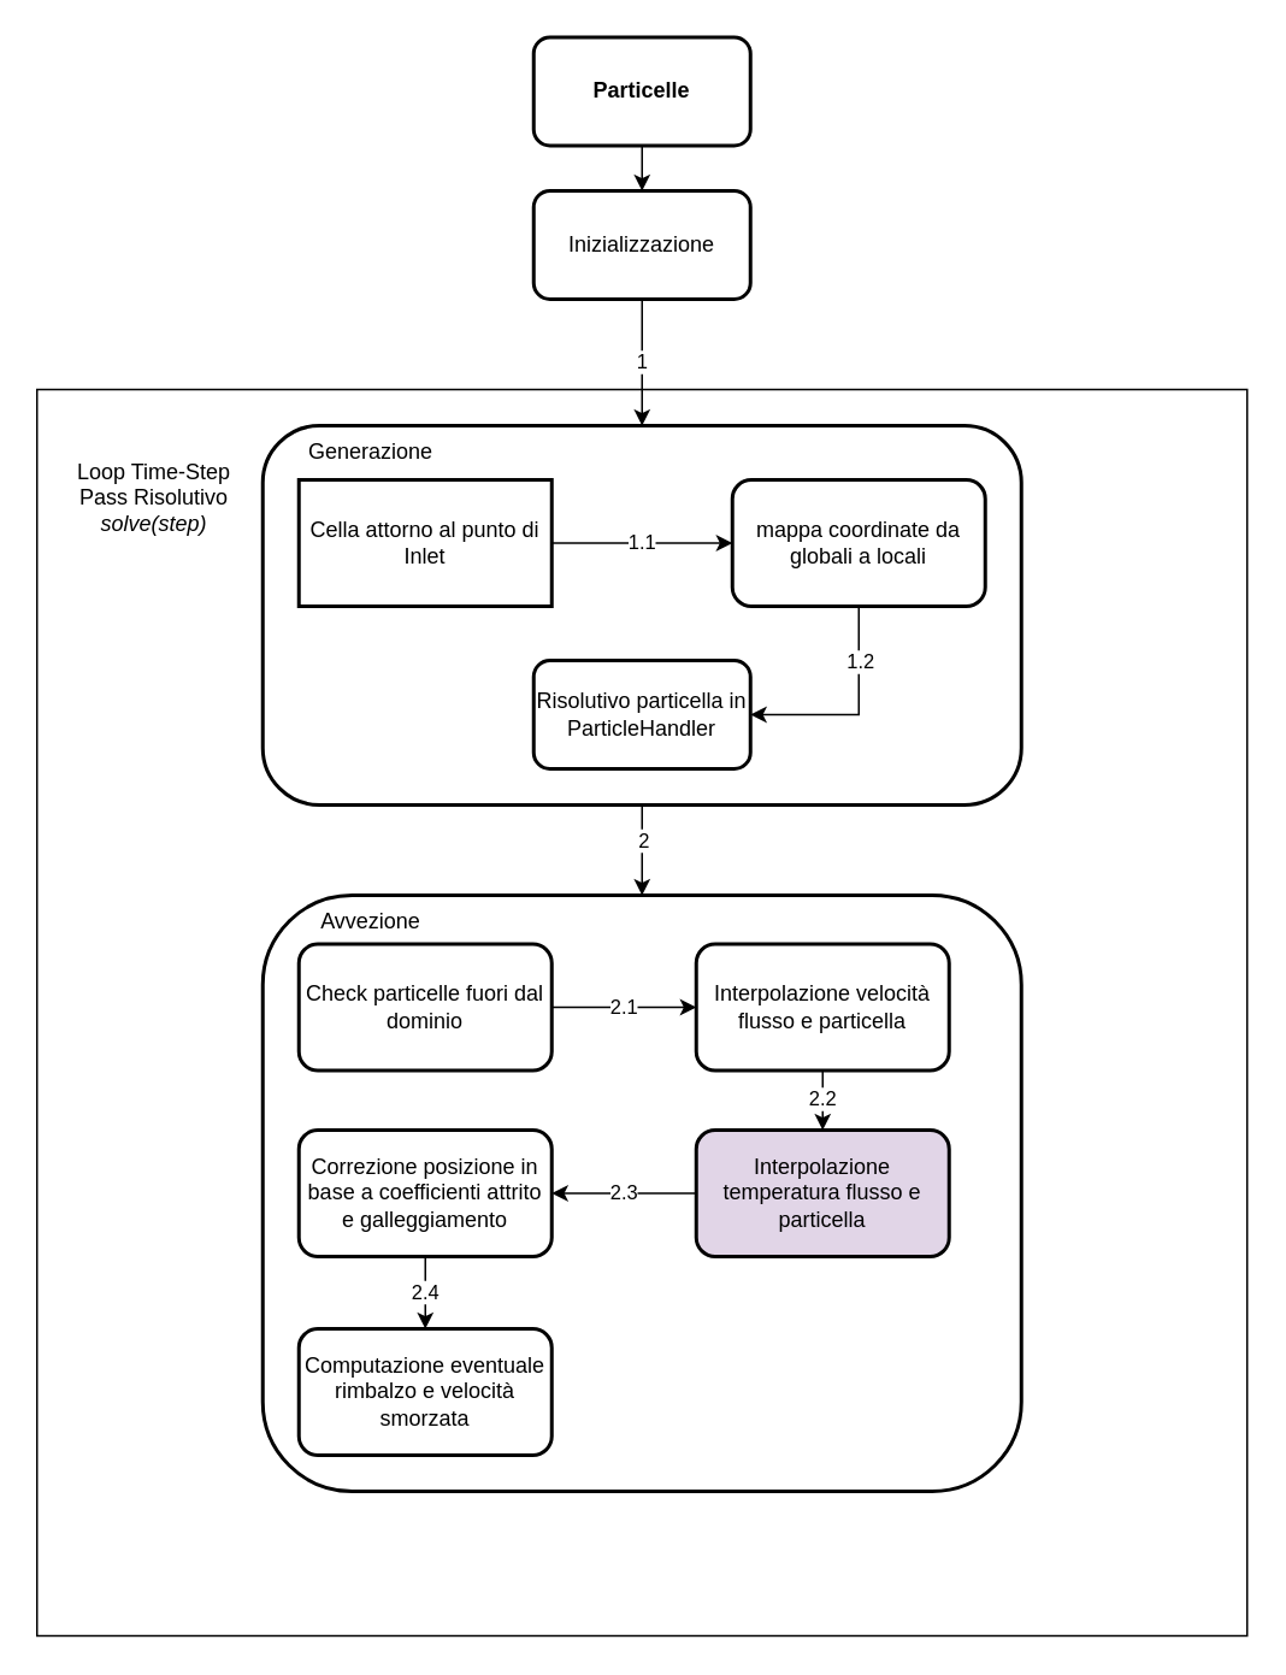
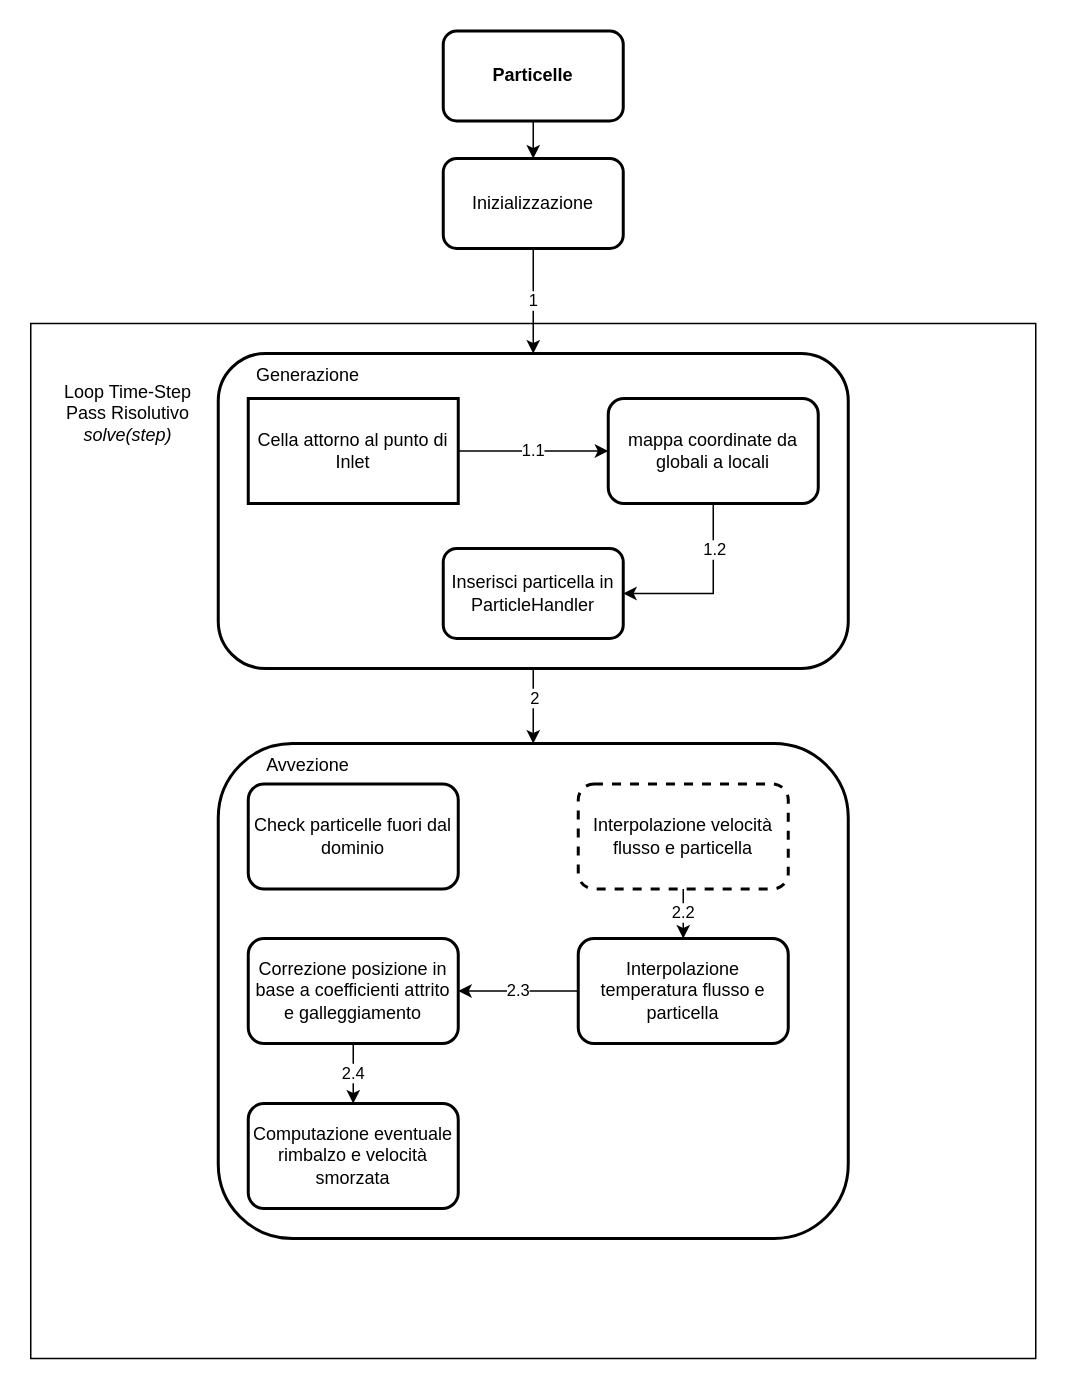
- <mxCell id="18" value="&lt;span style=&quot;font-weight: normal&quot;&gt;Risolutivo particella in ParticleHandler&lt;/span&gt;" style="whiteSpace=wrap;html=1;rounded=1;fontStyle=1;strokeWidth=2;" vertex="1" parent="1"><mxGeometry x="295" y="365" width="120" height="60" as="geometry" /></mxCell>
+ <mxCell id="18" value="&lt;span style=&quot;font-weight: normal&quot;&gt;Inserisci particella in ParticleHandler&lt;/span&gt;" style="whiteSpace=wrap;html=1;rounded=1;fontStyle=1;strokeWidth=2;" vertex="1" parent="1"><mxGeometry x="295" y="365" width="120" height="60" as="geometry" /></mxCell>
- <mxCell id="23" value="2.1" style="edgeStyle=orthogonalEdgeStyle;rounded=0;orthogonalLoop=1;jettySize=auto;html=1;startArrow=none;startFill=0;endArrow=classic;endFill=1;" edge="1" parent="1" source="24" target="26"><mxGeometry relative="1" as="geometry"><Array as="points"><mxPoint x="345" y="557" /><mxPoint x="345" y="557" /></Array></mxGeometry></mxCell>
- <mxCell id="26" value="&lt;span style=&quot;font-weight: 400&quot;&gt;Interpolazione velocità flusso e particella&lt;/span&gt;" style="rounded=1;whiteSpace=wrap;html=1;strokeWidth=2;fontStyle=1" vertex="1" parent="1"><mxGeometry x="385" y="522" width="140" height="70" as="geometry" /></mxCell>
+ <mxCell id="26" value="&lt;span style=&quot;font-weight: 400&quot;&gt;Interpolazione velocità flusso e particella&lt;/span&gt;" style="rounded=1;whiteSpace=wrap;html=1;strokeWidth=2;fontStyle=1;dashed=1;" vertex="1" parent="1"><mxGeometry x="385" y="522" width="140" height="70" as="geometry" /></mxCell>
- <mxCell id="28" value="&lt;span style=&quot;font-weight: 400&quot;&gt;Interpolazione temperatura flusso e particella&lt;/span&gt;" style="rounded=1;whiteSpace=wrap;html=1;strokeWidth=2;fontStyle=1;fillColor=#e1d5e7;" vertex="1" parent="1"><mxGeometry x="385" y="625" width="140" height="70" as="geometry" /></mxCell>
+ <mxCell id="28" value="&lt;span style=&quot;font-weight: 400&quot;&gt;Interpolazione temperatura flusso e particella&lt;/span&gt;" style="rounded=1;whiteSpace=wrap;html=1;strokeWidth=2;fontStyle=1" vertex="1" parent="1"><mxGeometry x="385" y="625" width="140" height="70" as="geometry" /></mxCell>
